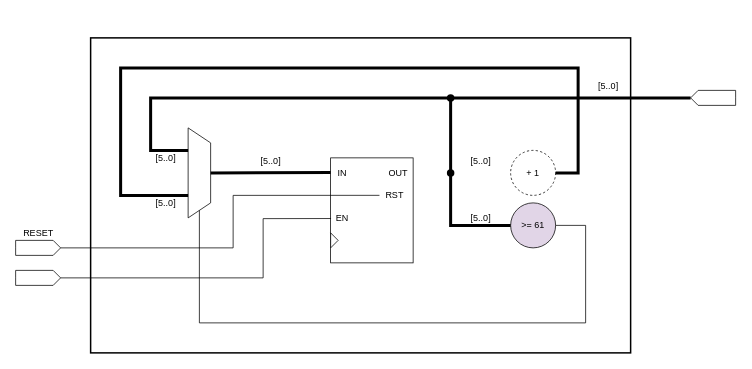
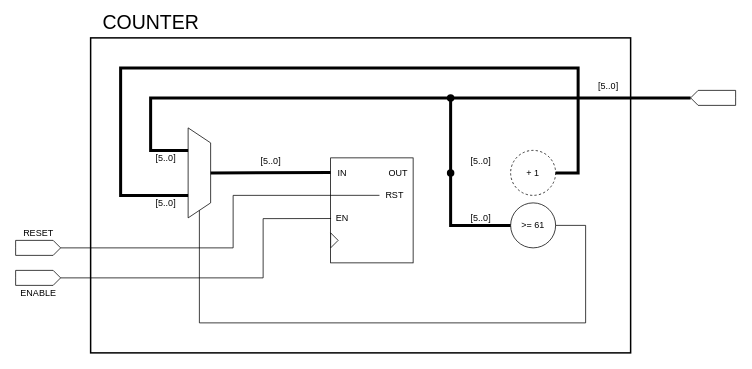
+ <mxCell id="33" value="&lt;font style=&quot;font-size: 26px&quot;&gt;COUNTER&lt;/font&gt;" style="text;html=1;align=center;verticalAlign=middle;resizable=0;points=[];autosize=1;strokeColor=none;" parent="1" vertex="1"><mxGeometry x="130" y="20" width="140" height="20" as="geometry" /></mxCell>
- <mxCell id="13" value="&amp;gt;= 61" style="ellipse;whiteSpace=wrap;html=1;aspect=fixed;fillColor=#e1d5e7;" parent="1" vertex="1"><mxGeometry x="680" y="270" width="60" height="60" as="geometry" /></mxCell>
+ <mxCell id="13" value="&amp;gt;= 61" style="ellipse;whiteSpace=wrap;html=1;aspect=fixed;" parent="1" vertex="1"><mxGeometry x="680" y="270" width="60" height="60" as="geometry" /></mxCell>
+ <mxCell id="24" value="ENABLE" style="text;html=1;align=center;verticalAlign=middle;resizable=0;points=[];autosize=1;strokeColor=none;" parent="1" vertex="1"><mxGeometry x="20" y="380" width="60" height="20" as="geometry" /></mxCell>
